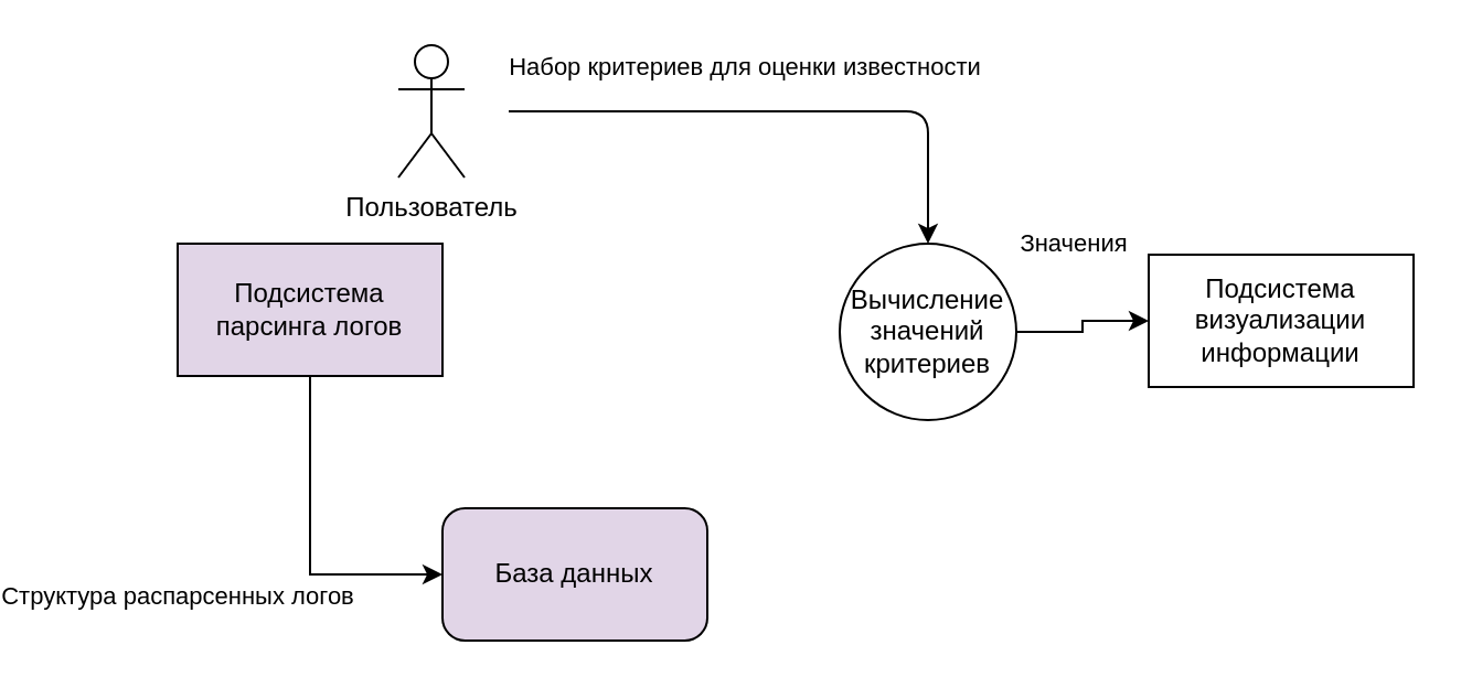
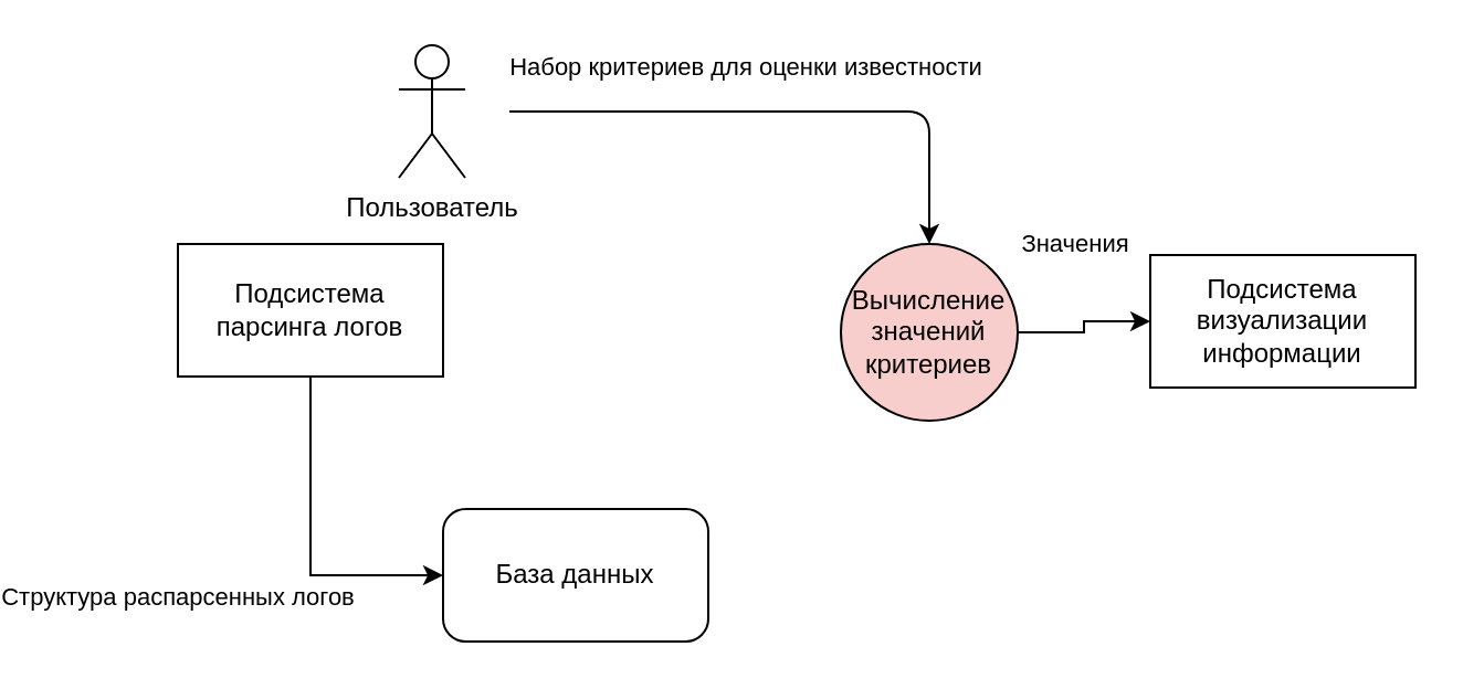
- <mxCell id="3" value="Подсистема парсинга логов" style="rounded=0;whiteSpace=wrap;html=1;fillColor=#e1d5e7;" parent="1" vertex="1"><mxGeometry x="20" y="110" width="120" height="60" as="geometry" /></mxCell>
+ <mxCell id="3" value="Подсистема парсинга логов" style="rounded=0;whiteSpace=wrap;html=1;" parent="1" vertex="1"><mxGeometry x="20" y="110" width="120" height="60" as="geometry" /></mxCell>
- <mxCell id="6" value="Вычисление значений критериев" style="ellipse;whiteSpace=wrap;html=1;aspect=fixed;" parent="1" vertex="1"><mxGeometry x="320" y="110" width="80" height="80" as="geometry" /></mxCell>
+ <mxCell id="6" value="Вычисление значений критериев" style="ellipse;whiteSpace=wrap;html=1;aspect=fixed;fillColor=#f8cecc;" parent="1" vertex="1"><mxGeometry x="320" y="110" width="80" height="80" as="geometry" /></mxCell>
- <mxCell id="4" value="База данных" style="rounded=1;whiteSpace=wrap;html=1;arcSize=17;fillColor=#e1d5e7;" parent="1" vertex="1"><mxGeometry x="140" y="230" width="120" height="60" as="geometry" /></mxCell>
+ <mxCell id="4" value="База данных" style="rounded=1;whiteSpace=wrap;html=1;arcSize=17;" parent="1" vertex="1"><mxGeometry x="140" y="230" width="120" height="60" as="geometry" /></mxCell>
